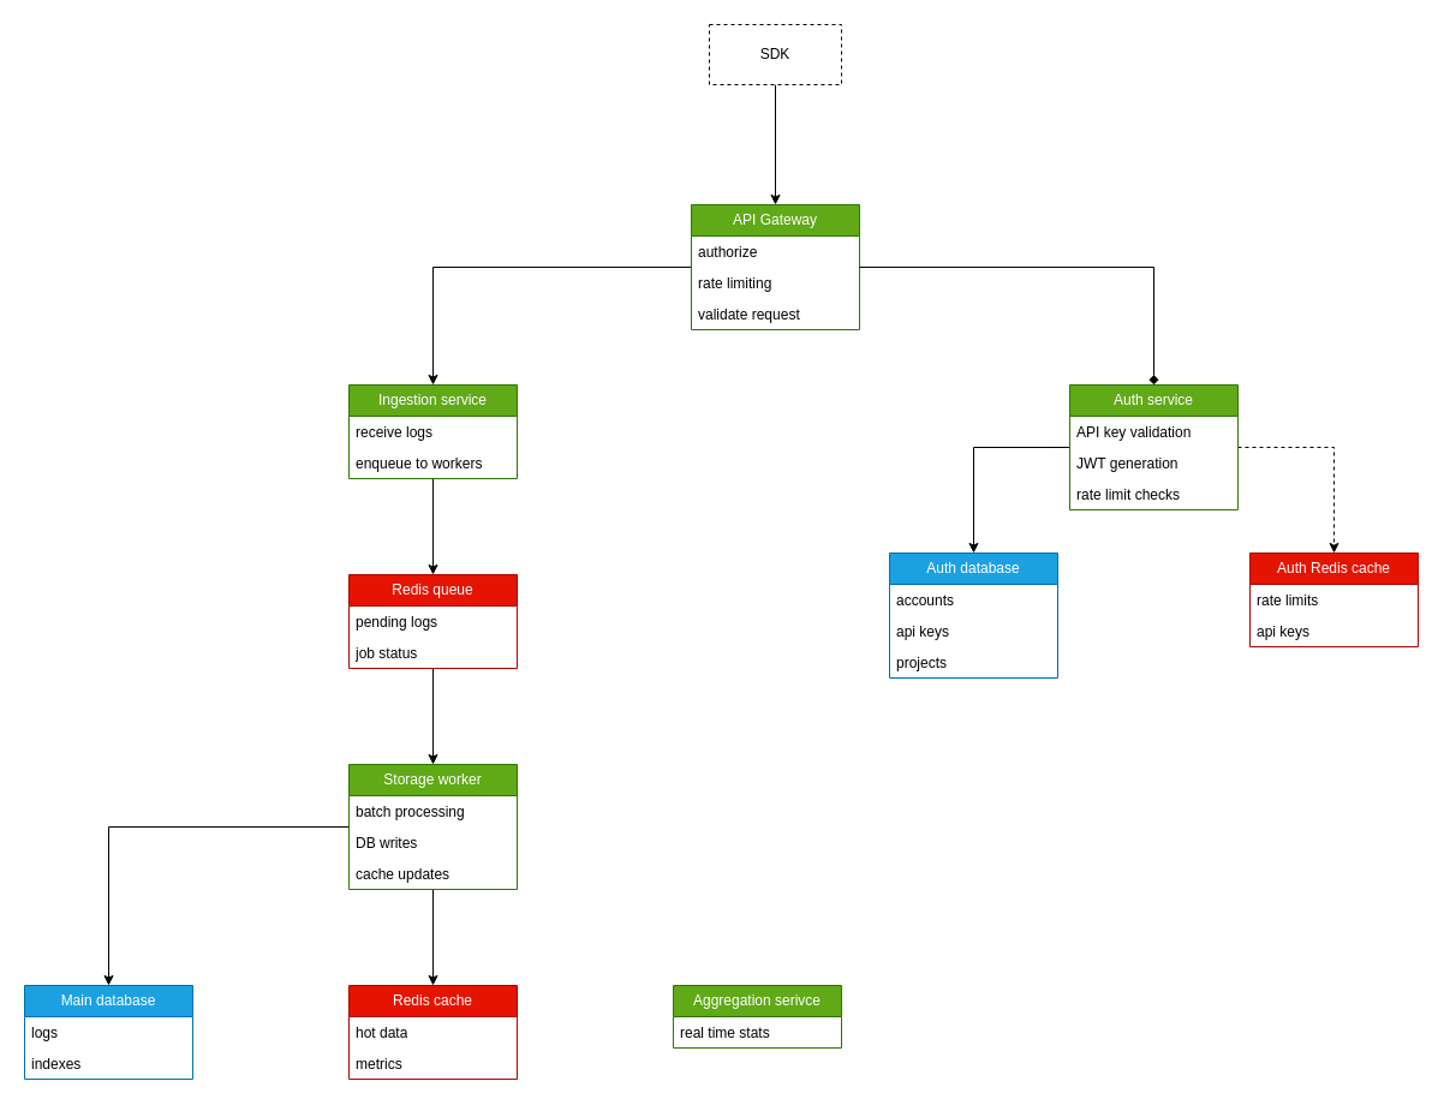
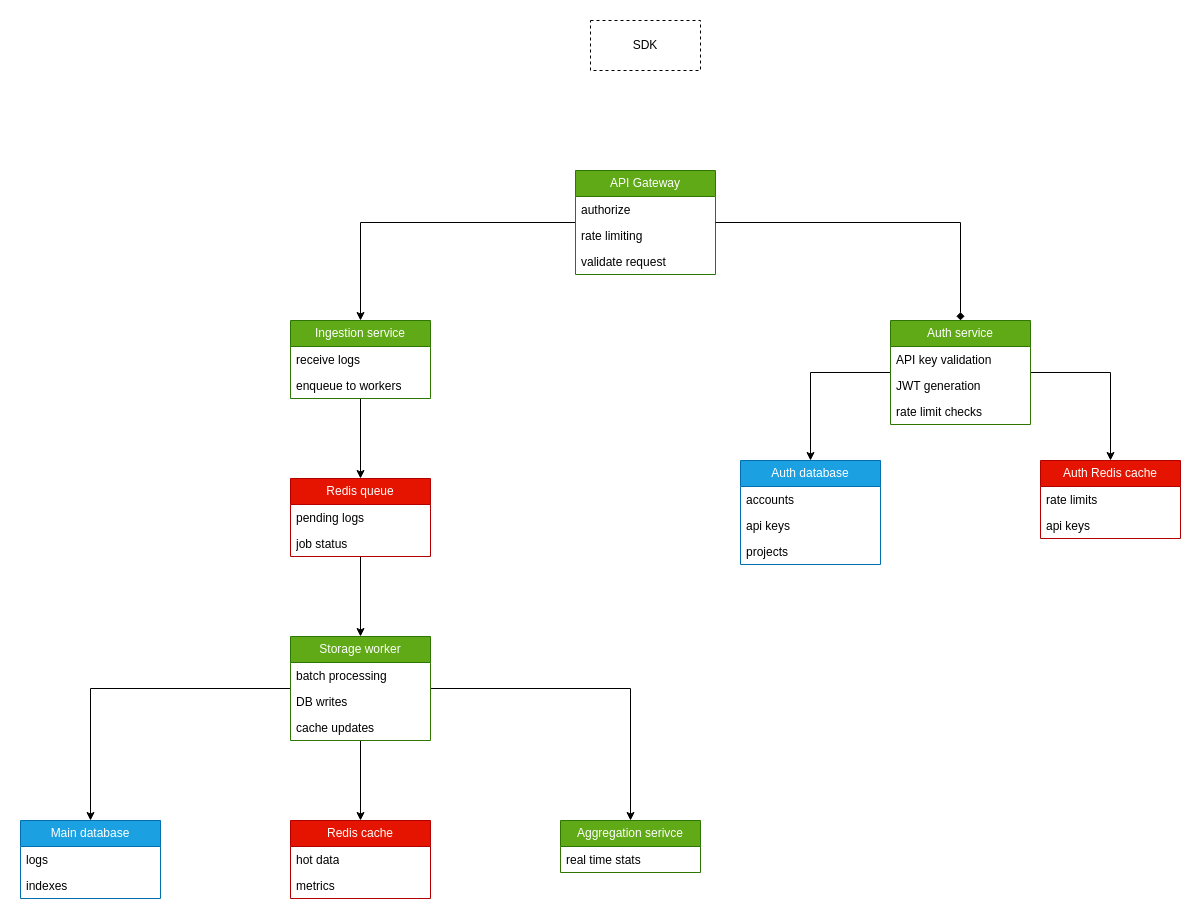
- <mxCell id="2" style="edgeStyle=orthogonalEdgeStyle;rounded=0;orthogonalLoop=1;jettySize=auto;html=1;" parent="1" source="3" target="5" edge="1"><mxGeometry relative="1" as="geometry" /></mxCell>
- <mxCell id="10" style="edgeStyle=orthogonalEdgeStyle;rounded=0;orthogonalLoop=1;jettySize=auto;html=1;dashed=1;" parent="1" source="11" target="24" edge="1"><mxGeometry relative="1" as="geometry" /></mxCell>
+ <mxCell id="10" style="edgeStyle=orthogonalEdgeStyle;rounded=0;orthogonalLoop=1;jettySize=auto;html=1;" parent="1" source="11" target="24" edge="1"><mxGeometry relative="1" as="geometry" /></mxCell>
+ <mxCell id="33" value="" style="edgeStyle=orthogonalEdgeStyle;rounded=0;orthogonalLoop=1;jettySize=auto;html=1;" parent="1" source="34" target="44" edge="1"><mxGeometry relative="1" as="geometry" /></mxCell>
